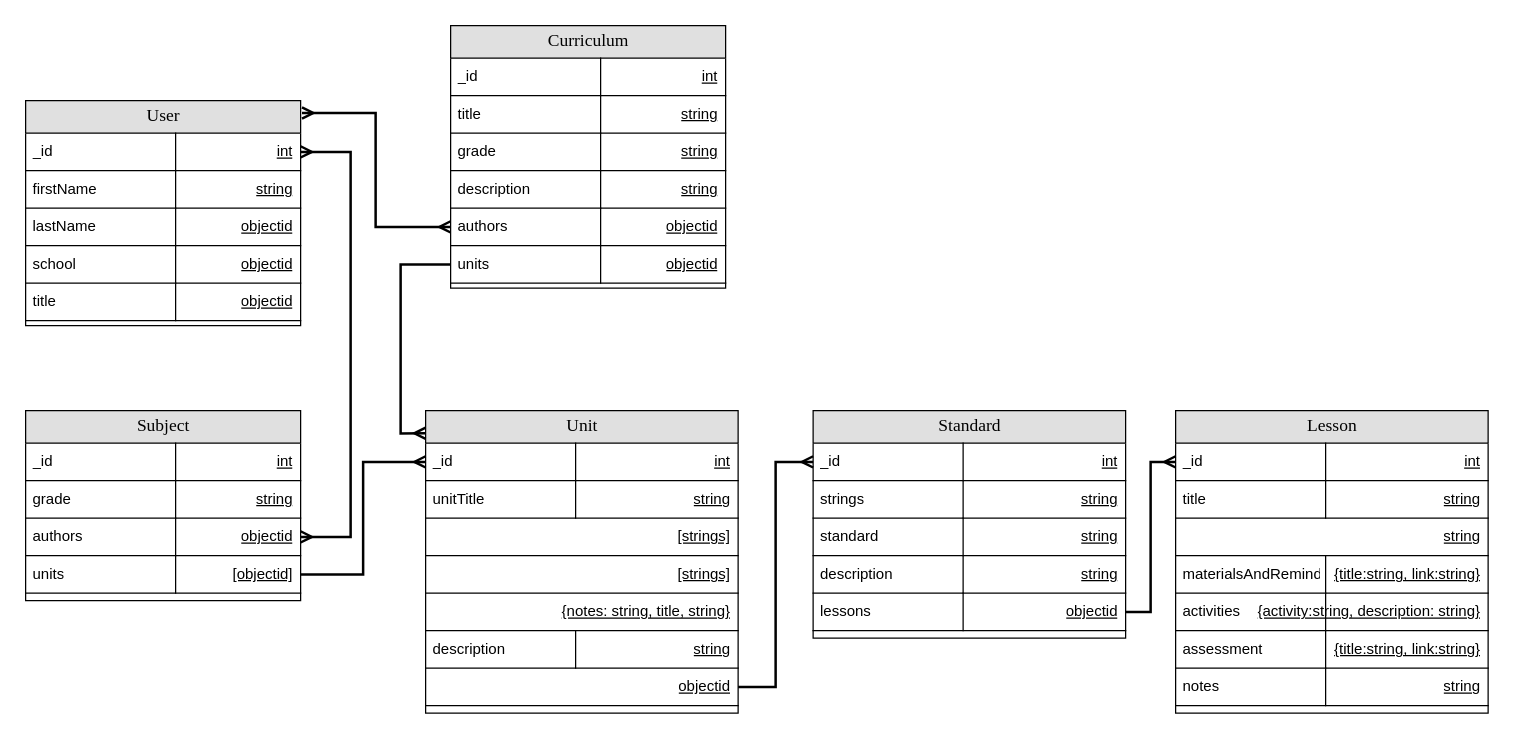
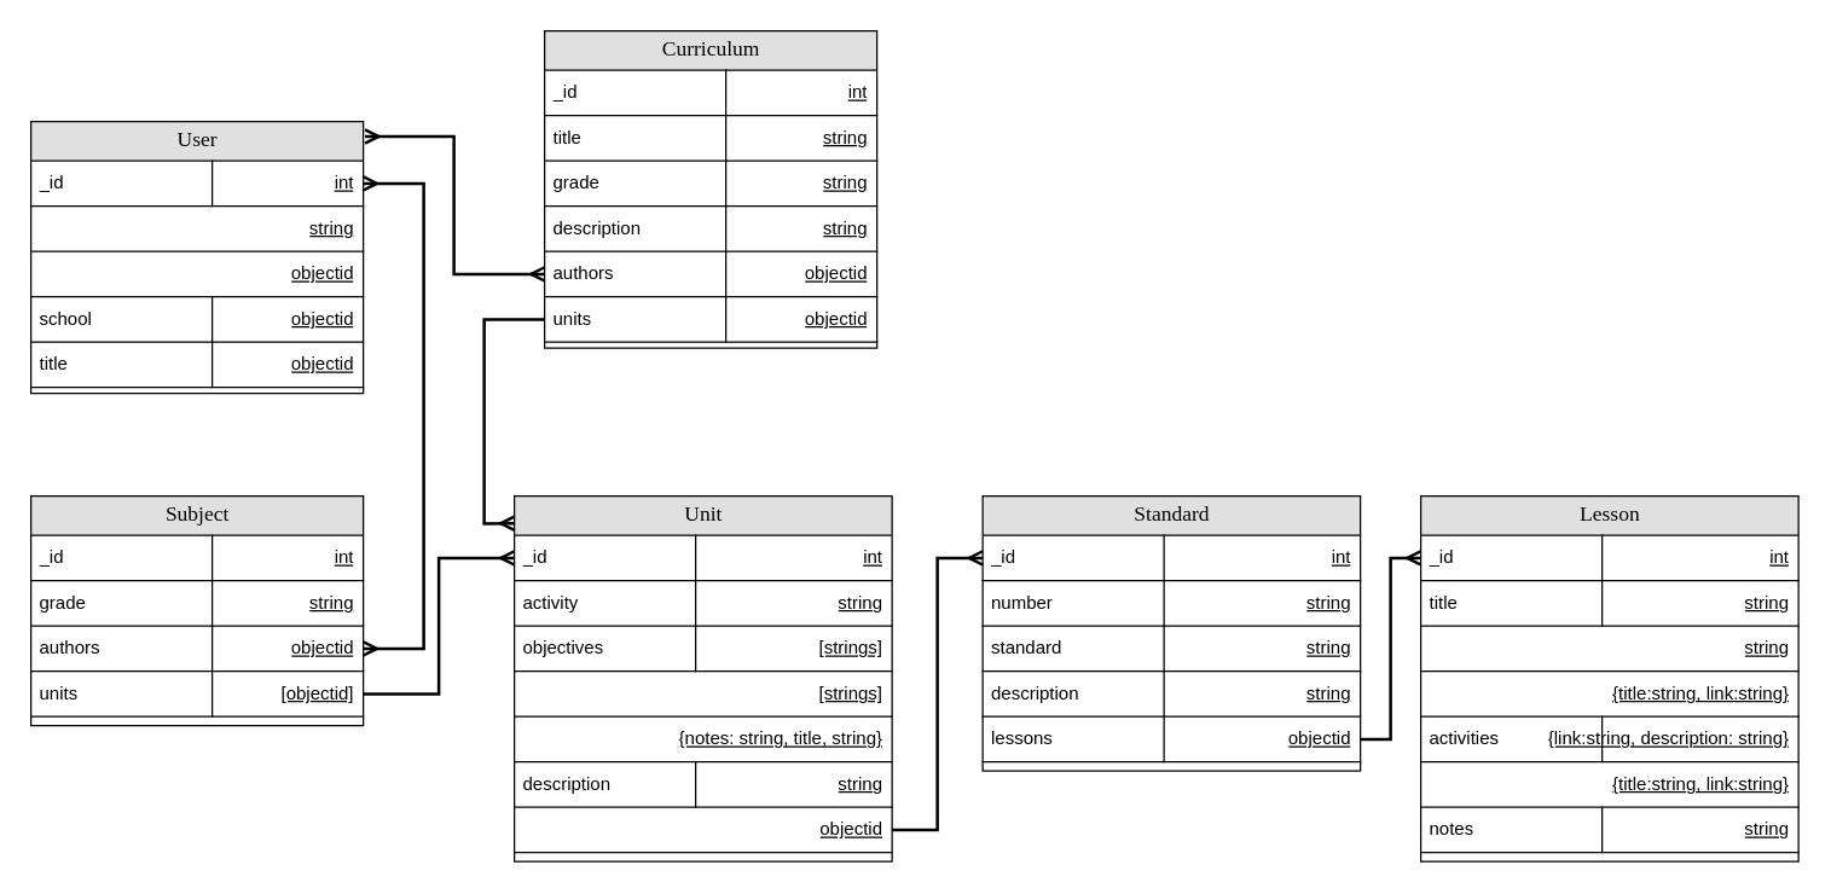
- <mxCell id="16" value="firstName" style="shape=partialRectangle;top=0;left=0;bottom=0;html=1;fillColor=none;align=left;verticalAlign=middle;spacingLeft=4;spacingRight=4;whiteSpace=wrap;overflow=hidden;rotatable=0;points=[];portConstraint=eastwest;part=1;" vertex="1" connectable="0" parent="15"><mxGeometry width="120" height="30" as="geometry" /></mxCell>
- <mxCell id="18" value="lastName" style="shape=partialRectangle;top=0;left=0;bottom=0;html=1;fillColor=none;align=left;verticalAlign=middle;spacingLeft=4;spacingRight=4;whiteSpace=wrap;overflow=hidden;rotatable=0;points=[];portConstraint=eastwest;part=1;" vertex="1" connectable="0" parent="17"><mxGeometry width="120" height="30" as="geometry" /></mxCell>
- <mxCell id="28" value="unitTitle" style="shape=partialRectangle;top=0;left=0;bottom=0;html=1;fillColor=none;align=left;verticalAlign=middle;spacingLeft=4;spacingRight=4;whiteSpace=wrap;overflow=hidden;rotatable=0;points=[];portConstraint=eastwest;part=1;" vertex="1" connectable="0" parent="27"><mxGeometry width="120" height="30" as="geometry" /></mxCell>
+ <mxCell id="28" value="activity" style="shape=partialRectangle;top=0;left=0;bottom=0;html=1;fillColor=none;align=left;verticalAlign=middle;spacingLeft=4;spacingRight=4;whiteSpace=wrap;overflow=hidden;rotatable=0;points=[];portConstraint=eastwest;part=1;" vertex="1" connectable="0" parent="27"><mxGeometry width="120" height="30" as="geometry" /></mxCell>
- <mxCell id="41" value="strings" style="shape=partialRectangle;top=0;left=0;bottom=0;html=1;fillColor=none;align=left;verticalAlign=middle;spacingLeft=4;spacingRight=4;whiteSpace=wrap;overflow=hidden;rotatable=0;points=[];portConstraint=eastwest;part=1;" vertex="1" connectable="0" parent="40"><mxGeometry width="120" height="30" as="geometry" /></mxCell>
+ <mxCell id="41" value="number" style="shape=partialRectangle;top=0;left=0;bottom=0;html=1;fillColor=none;align=left;verticalAlign=middle;spacingLeft=4;spacingRight=4;whiteSpace=wrap;overflow=hidden;rotatable=0;points=[];portConstraint=eastwest;part=1;" vertex="1" connectable="0" parent="40"><mxGeometry width="120" height="30" as="geometry" /></mxCell>
+ <mxCell id="30" value="objectives" style="shape=partialRectangle;top=0;left=0;bottom=0;html=1;fillColor=none;align=left;verticalAlign=middle;spacingLeft=4;spacingRight=4;whiteSpace=wrap;overflow=hidden;rotatable=0;points=[];portConstraint=eastwest;part=1;" vertex="1" connectable="0" parent="29"><mxGeometry width="120" height="30" as="geometry" /></mxCell>
- <mxCell id="56" value="materialsAndReminders" style="shape=partialRectangle;top=0;left=0;bottom=0;html=1;fillColor=none;align=left;verticalAlign=middle;spacingLeft=4;spacingRight=4;whiteSpace=wrap;overflow=hidden;rotatable=0;points=[];portConstraint=eastwest;part=1;" vertex="1" connectable="0" parent="55"><mxGeometry width="120" height="30" as="geometry" /></mxCell>
- <mxCell id="57" value="&lt;span style=&quot;font-weight: 400;&quot;&gt;{activity:string, description: string}&lt;br&gt;&lt;/span&gt;" style="shape=partialRectangle;top=0;left=0;right=0;bottom=1;html=1;align=right;verticalAlign=middle;fillColor=none;spacingLeft=34;spacingRight=4;whiteSpace=wrap;overflow=hidden;rotatable=0;points=[[0,0.5],[1,0.5]];portConstraint=eastwest;dropTarget=0;fontStyle=5;" vertex="1" parent="49"><mxGeometry y="146" width="250" height="30" as="geometry" /></mxCell>
+ <mxCell id="57" value="&lt;span style=&quot;font-weight: 400;&quot;&gt;{link:string, description: string}&lt;br&gt;&lt;/span&gt;" style="shape=partialRectangle;top=0;left=0;right=0;bottom=1;html=1;align=right;verticalAlign=middle;fillColor=none;spacingLeft=34;spacingRight=4;whiteSpace=wrap;overflow=hidden;rotatable=0;points=[[0,0.5],[1,0.5]];portConstraint=eastwest;dropTarget=0;fontStyle=5;" vertex="1" parent="49"><mxGeometry y="146" width="250" height="30" as="geometry" /></mxCell>
- <mxCell id="60" value="assessment" style="shape=partialRectangle;top=0;left=0;bottom=0;html=1;fillColor=none;align=left;verticalAlign=middle;spacingLeft=4;spacingRight=4;whiteSpace=wrap;overflow=hidden;rotatable=0;points=[];portConstraint=eastwest;part=1;" vertex="1" connectable="0" parent="59"><mxGeometry width="120" height="30" as="geometry" /></mxCell>
